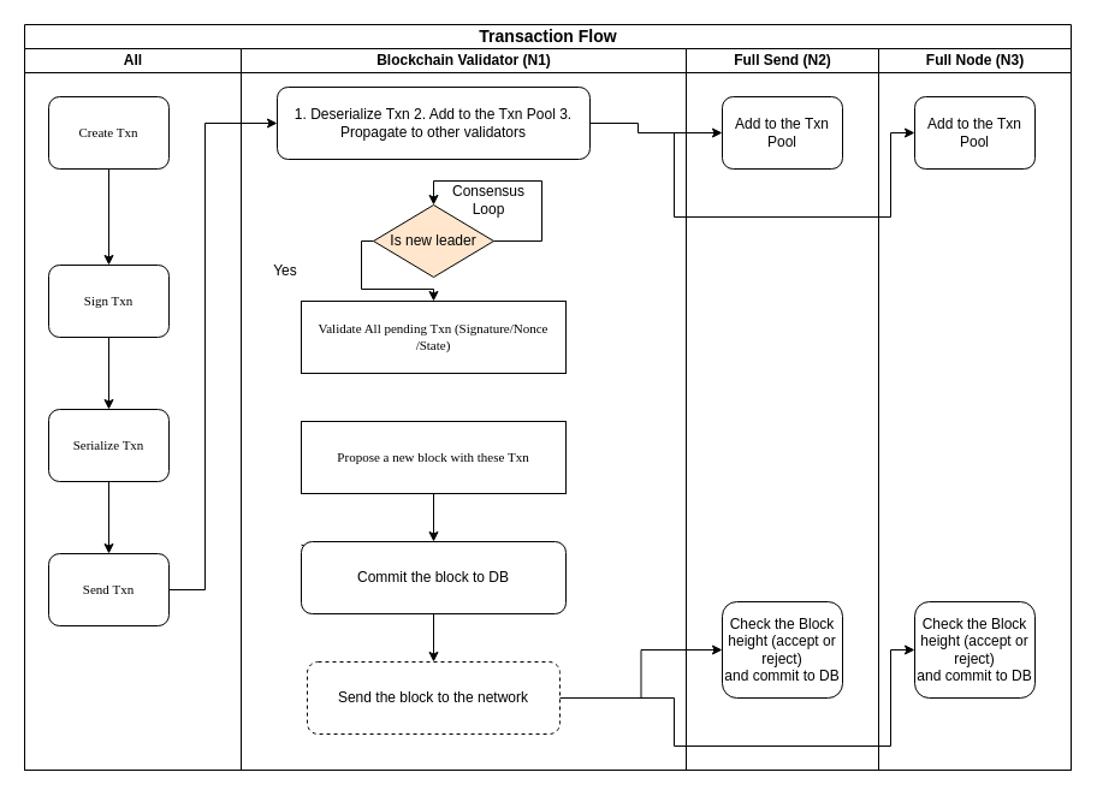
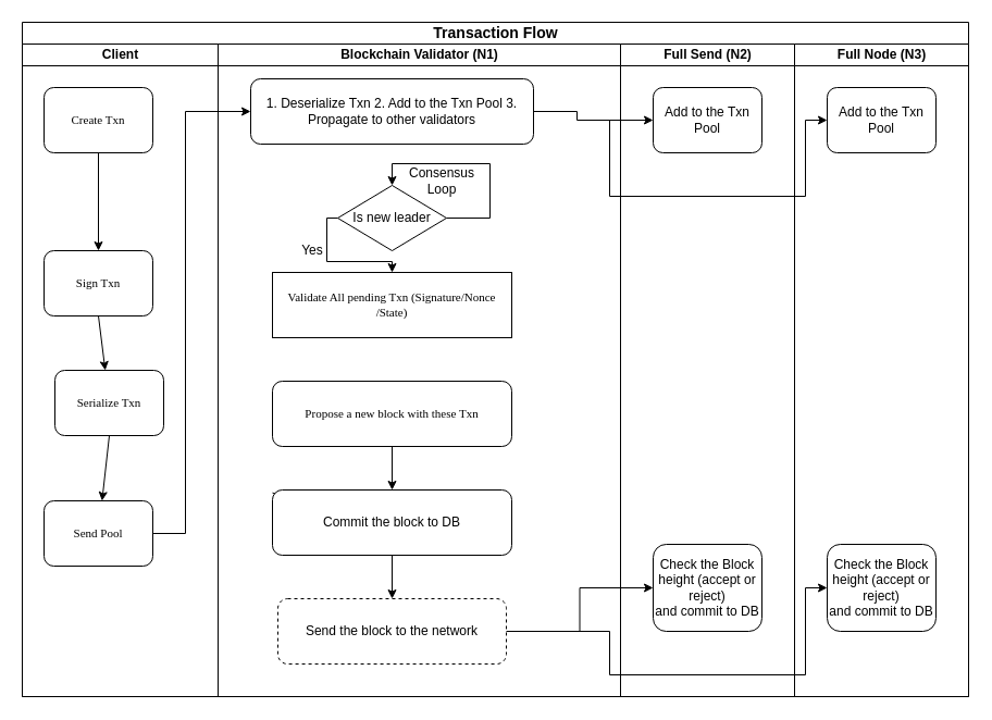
- <mxCell id="3" value="All" style="swimlane;html=1;startSize=20;" parent="2" vertex="1"><mxGeometry y="20" width="180" height="600" as="geometry"><mxRectangle y="20" width="30" height="730" as="alternateBounds" /></mxGeometry></mxCell>
+ <mxCell id="3" value="Client" style="swimlane;html=1;startSize=20;" parent="2" vertex="1"><mxGeometry y="20" width="180" height="600" as="geometry"><mxRectangle y="20" width="30" height="730" as="alternateBounds" /></mxGeometry></mxCell>
- <mxCell id="18" value="Is new leader" style="rhombus;whiteSpace=wrap;html=1;fillColor=#ffe6cc;" parent="11" vertex="1"><mxGeometry x="110" y="130" width="100" height="60" as="geometry" /></mxCell>
+ <mxCell id="18" value="Is new leader" style="rhombus;whiteSpace=wrap;html=1;" parent="11" vertex="1"><mxGeometry x="110" y="130" width="100" height="60" as="geometry" /></mxCell>
- <mxCell id="15" value="Yes" style="text;html=1;strokeColor=none;fillColor=none;align=center;verticalAlign=middle;whiteSpace=wrap;rounded=0;" parent="11" vertex="1"><mxGeometry x="17" y="175" width="40" height="20" as="geometry" /></mxCell>
+ <mxCell id="15" value="Yes" style="text;html=1;strokeColor=none;fillColor=none;align=center;verticalAlign=middle;whiteSpace=wrap;rounded=0;" parent="11" vertex="1"><mxGeometry x="67" y="180" width="40" height="20" as="geometry" /></mxCell>
- <mxCell id="5" value="&lt;font style=&quot;font-size: 11px&quot;&gt;Sign Txn&lt;/font&gt;" style="rounded=1;whiteSpace=wrap;html=1;shadow=0;labelBackgroundColor=none;strokeWidth=1;fontFamily=Verdana;fontSize=8;align=center;" parent="3" vertex="1"><mxGeometry x="20" y="180" width="100" height="60" as="geometry" /></mxCell>
+ <mxCell id="5" value="&lt;font style=&quot;font-size: 11px&quot;&gt;Sign Txn&lt;/font&gt;" style="rounded=1;whiteSpace=wrap;html=1;shadow=0;labelBackgroundColor=none;strokeWidth=1;fontFamily=Verdana;fontSize=8;align=center;" parent="3" vertex="1"><mxGeometry x="20" y="190" width="100" height="60" as="geometry" /></mxCell>
- <mxCell id="6" value="&lt;font style=&quot;font-size: 11px&quot;&gt;Serialize Txn&lt;/font&gt;" style="rounded=1;whiteSpace=wrap;html=1;shadow=0;labelBackgroundColor=none;strokeWidth=1;fontFamily=Verdana;fontSize=8;align=center;" parent="3" vertex="1"><mxGeometry x="20" y="300" width="100" height="60" as="geometry" /></mxCell>
+ <mxCell id="6" value="&lt;font style=&quot;font-size: 11px&quot;&gt;Serialize Txn&lt;/font&gt;" style="rounded=1;whiteSpace=wrap;html=1;shadow=0;labelBackgroundColor=none;strokeWidth=1;fontFamily=Verdana;fontSize=8;align=center;" parent="3" vertex="1"><mxGeometry x="30" y="300" width="100" height="60" as="geometry" /></mxCell>
- <mxCell id="21" value="&lt;font face=&quot;Verdana&quot; style=&quot;font-size: 11px&quot;&gt;Propose a new block with these Txn&lt;/font&gt;" style="whiteSpace=wrap;html=1;rounded=0;" parent="11" vertex="1"><mxGeometry x="50" y="310" width="220" height="60" as="geometry" /></mxCell>
+ <mxCell id="21" value="&lt;font face=&quot;Verdana&quot; style=&quot;font-size: 11px&quot;&gt;Propose a new block with these Txn&lt;/font&gt;" style="rounded=1;whiteSpace=wrap;html=1;" parent="11" vertex="1"><mxGeometry x="50" y="310" width="220" height="60" as="geometry" /></mxCell>
- <mxCell id="9" value="&lt;font face=&quot;Verdana&quot; style=&quot;font-size: 11px&quot;&gt;Send Txn&lt;/font&gt;" style="rounded=1;whiteSpace=wrap;html=1;" parent="3" vertex="1"><mxGeometry x="20" y="420" width="100" height="60" as="geometry" /></mxCell>
+ <mxCell id="9" value="&lt;font face=&quot;Verdana&quot; style=&quot;font-size: 11px&quot;&gt;Send Pool&lt;/font&gt;" style="rounded=1;whiteSpace=wrap;html=1;" parent="3" vertex="1"><mxGeometry x="20" y="420" width="100" height="60" as="geometry" /></mxCell>
